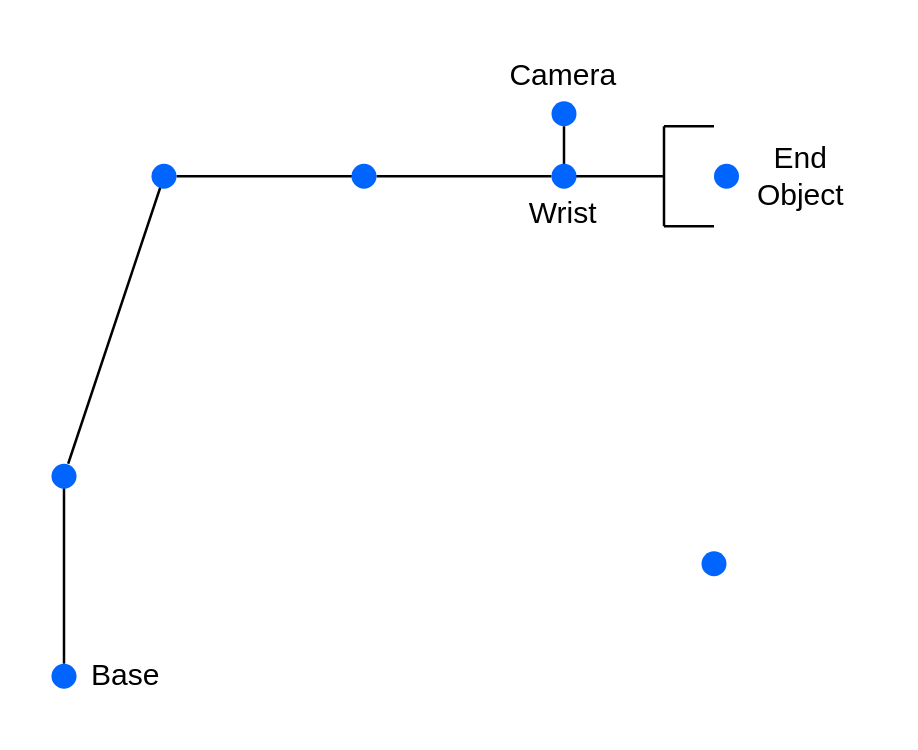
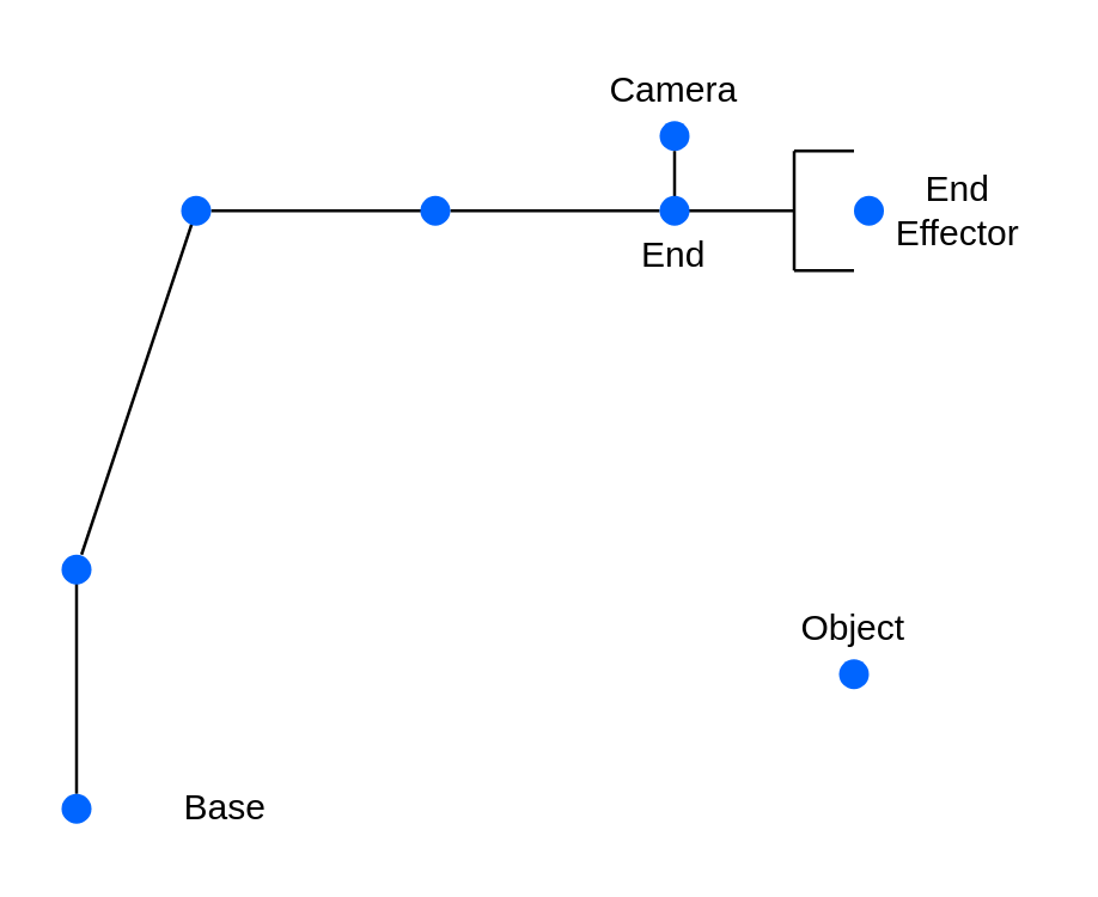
- <mxCell id="20" value="End Object" style="text;html=1;strokeColor=none;fillColor=none;align=center;verticalAlign=middle;whiteSpace=wrap;rounded=0;" vertex="1" parent="1"><mxGeometry x="295" y="57.5" width="50" height="25" as="geometry" /></mxCell>
+ <mxCell id="20" value="End Effector" style="text;html=1;strokeColor=none;fillColor=none;align=center;verticalAlign=middle;whiteSpace=wrap;rounded=0;" vertex="1" parent="1"><mxGeometry x="295" y="57.5" width="50" height="25" as="geometry" /></mxCell>
- <mxCell id="18" value="Wrist" style="text;html=1;strokeColor=none;fillColor=none;align=center;verticalAlign=middle;whiteSpace=wrap;rounded=0;" vertex="1" parent="1"><mxGeometry x="195" y="75" width="60" height="20" as="geometry" /></mxCell>
+ <mxCell id="18" value="End" style="text;html=1;strokeColor=none;fillColor=none;align=center;verticalAlign=middle;whiteSpace=wrap;rounded=0;" vertex="1" parent="1"><mxGeometry x="195" y="75" width="60" height="20" as="geometry" /></mxCell>
+ <mxCell id="23" value="Object" style="text;html=1;strokeColor=none;fillColor=none;align=center;verticalAlign=middle;whiteSpace=wrap;rounded=0;" vertex="1" parent="1"><mxGeometry x="255" y="200" width="60" height="20" as="geometry" /></mxCell>
- <mxCell id="21" value="Base" style="text;html=1;strokeColor=none;fillColor=none;align=center;verticalAlign=middle;whiteSpace=wrap;rounded=0;" vertex="1" parent="1"><mxGeometry x="30" y="262.5" width="40" height="15" as="geometry" /></mxCell>
+ <mxCell id="21" value="Base" style="text;html=1;strokeColor=none;fillColor=none;align=center;verticalAlign=middle;whiteSpace=wrap;rounded=0;" vertex="1" parent="1"><mxGeometry x="55" y="262.5" width="40" height="15" as="geometry" /></mxCell>
